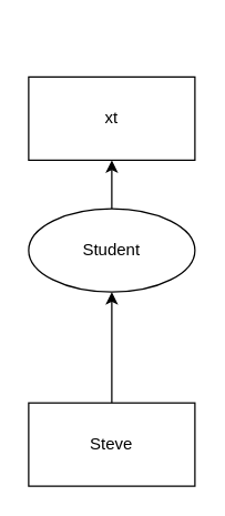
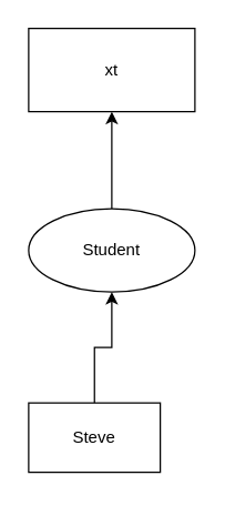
- <mxCell id="6" value="xt" style="rounded=0;whiteSpace=wrap;html=1;" vertex="1" parent="1"><mxGeometry x="20" y="55" width="120" height="60" as="geometry" /></mxCell>
+ <mxCell id="6" value="xt" style="rounded=0;whiteSpace=wrap;html=1;" vertex="1" parent="1"><mxGeometry x="20" y="20" width="120" height="60" as="geometry" /></mxCell>
- <mxCell id="3" value="Steve" style="rounded=0;whiteSpace=wrap;html=1;" vertex="1" parent="1"><mxGeometry x="20" y="290" width="120" height="60" as="geometry" /></mxCell>
+ <mxCell id="3" value="Steve" style="rounded=0;whiteSpace=wrap;html=1;" vertex="1" parent="1"><mxGeometry x="20" y="290" width="95" height="50" as="geometry" /></mxCell>
